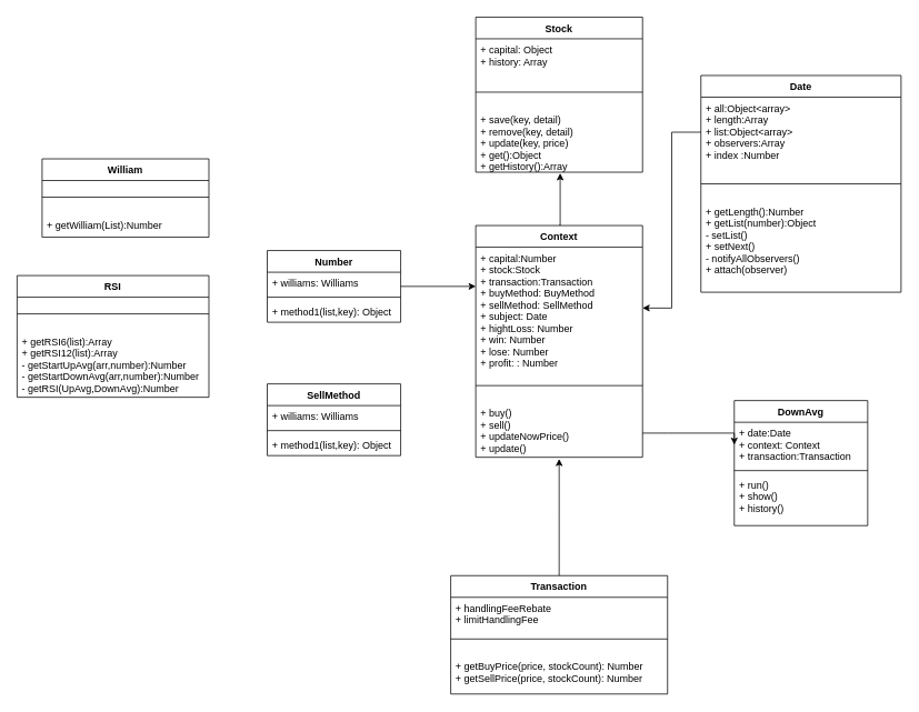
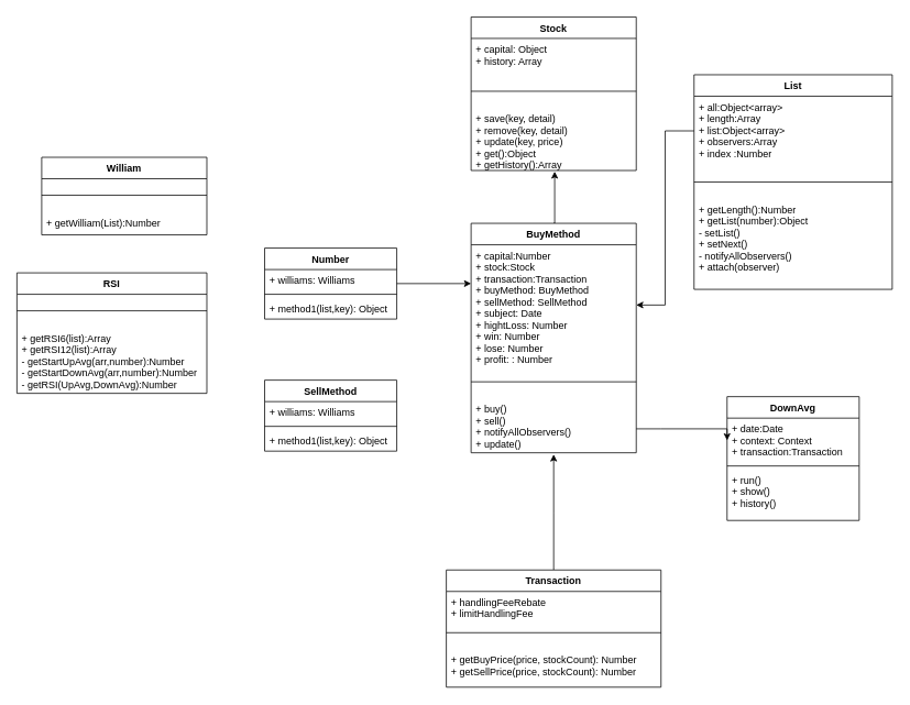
- <mxCell id="16" value="Date" style="swimlane;fontStyle=1;align=center;verticalAlign=top;childLayout=stackLayout;horizontal=1;startSize=26;horizontalStack=0;resizeParent=1;resizeParentMax=0;resizeLast=0;collapsible=1;marginBottom=0;" parent="1" vertex="1"><mxGeometry x="840" y="90" width="240" height="260" as="geometry" /></mxCell>
+ <mxCell id="16" value="List" style="swimlane;fontStyle=1;align=center;verticalAlign=top;childLayout=stackLayout;horizontal=1;startSize=26;horizontalStack=0;resizeParent=1;resizeParentMax=0;resizeLast=0;collapsible=1;marginBottom=0;" parent="1" vertex="1"><mxGeometry x="840" y="90" width="240" height="260" as="geometry" /></mxCell>
- <mxCell id="3" value="Context" style="swimlane;fontStyle=1;align=center;verticalAlign=top;childLayout=stackLayout;horizontal=1;startSize=26;horizontalStack=0;resizeParent=1;resizeParentMax=0;resizeLast=0;collapsible=1;marginBottom=0;" parent="1" vertex="1"><mxGeometry x="570" y="270" width="200" height="278" as="geometry" /></mxCell>
+ <mxCell id="3" value="BuyMethod" style="swimlane;fontStyle=1;align=center;verticalAlign=top;childLayout=stackLayout;horizontal=1;startSize=26;horizontalStack=0;resizeParent=1;resizeParentMax=0;resizeLast=0;collapsible=1;marginBottom=0;" parent="1" vertex="1"><mxGeometry x="570" y="270" width="200" height="278" as="geometry" /></mxCell>
- <mxCell id="6" value="+ buy()&#10;+ sell()&#10;+ updateNowPrice()&#10;+ update()" style="text;strokeColor=none;fillColor=none;align=left;verticalAlign=top;spacingLeft=4;spacingRight=4;overflow=hidden;rotatable=0;points=[[0,0.5],[1,0.5]];portConstraint=eastwest;" parent="3" vertex="1"><mxGeometry y="212" width="200" height="66" as="geometry" /></mxCell>
+ <mxCell id="6" value="+ buy()&#10;+ sell()&#10;+ notifyAllObservers()&#10;+ update()" style="text;strokeColor=none;fillColor=none;align=left;verticalAlign=top;spacingLeft=4;spacingRight=4;overflow=hidden;rotatable=0;points=[[0,0.5],[1,0.5]];portConstraint=eastwest;" parent="3" vertex="1"><mxGeometry y="212" width="200" height="66" as="geometry" /></mxCell>
